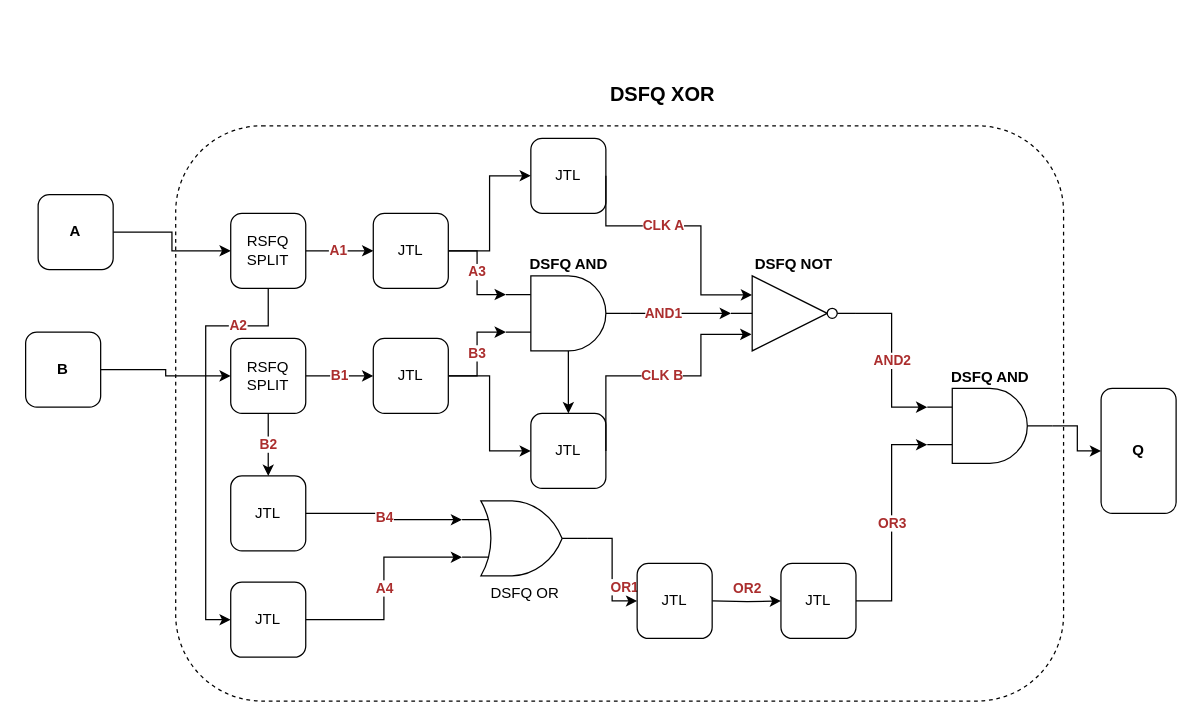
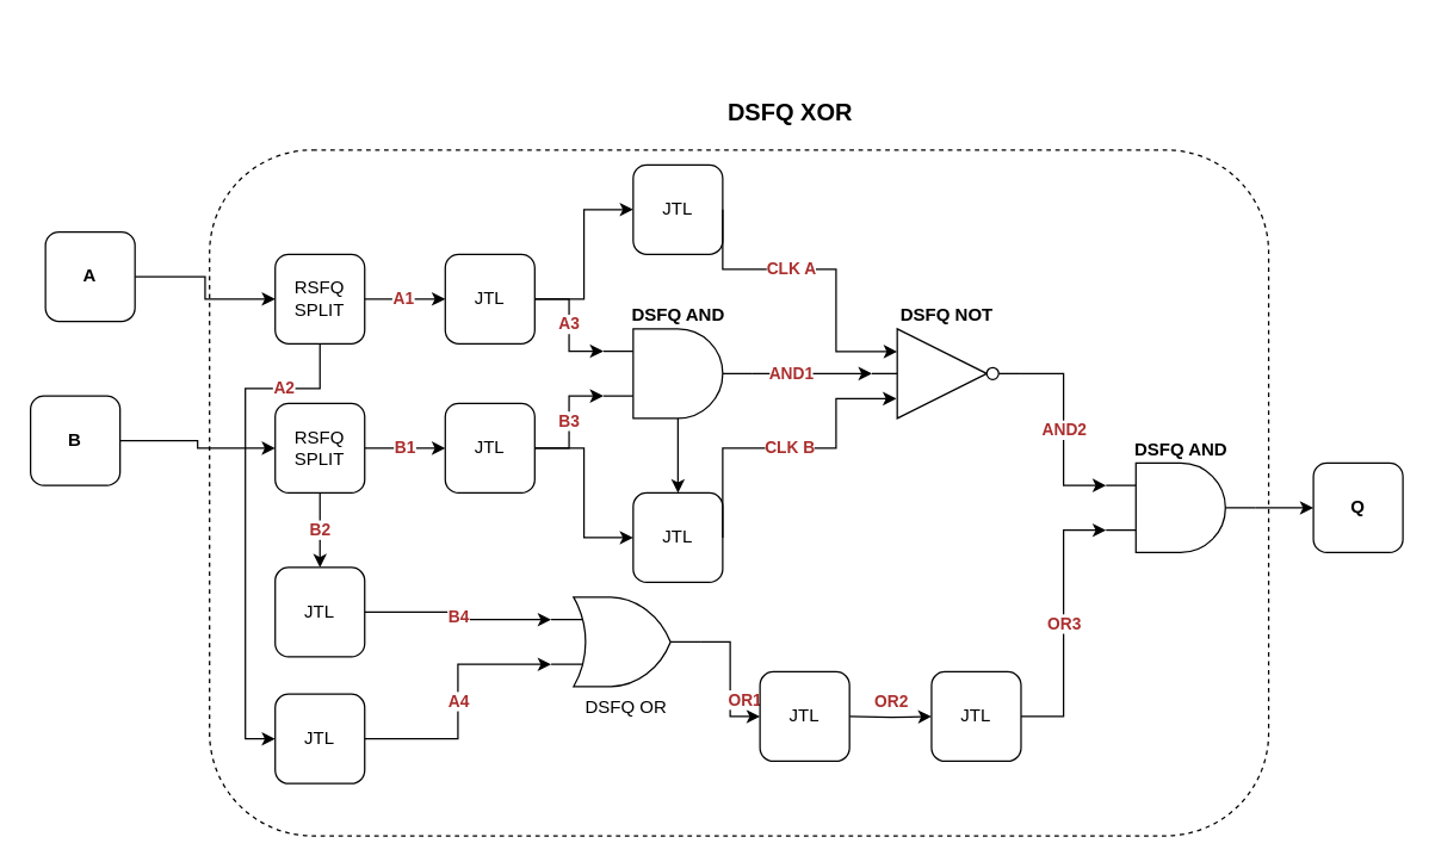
- <mxCell id="42" value="Q" style="rounded=1;whiteSpace=wrap;html=1;fontStyle=1" vertex="1" parent="1"><mxGeometry x="880" y="310" width="60" height="100" as="geometry" /></mxCell>
+ <mxCell id="42" value="Q" style="rounded=1;whiteSpace=wrap;html=1;fontStyle=1" vertex="1" parent="1"><mxGeometry x="880" y="310" width="60" height="60" as="geometry" /></mxCell>
